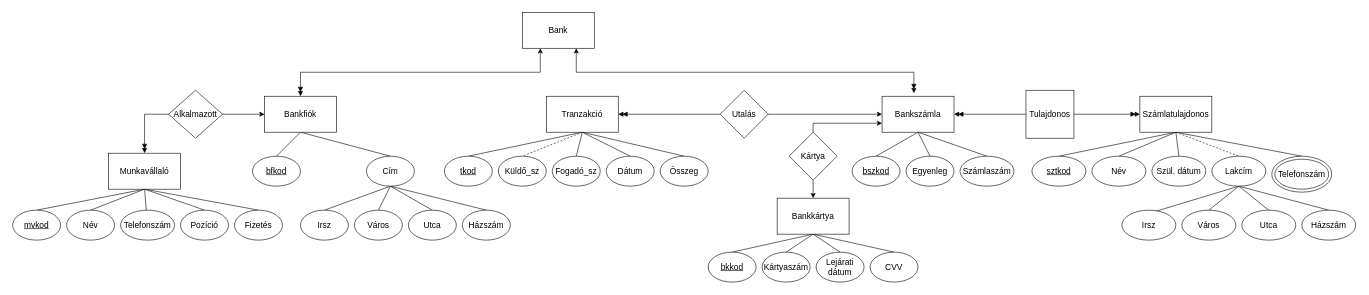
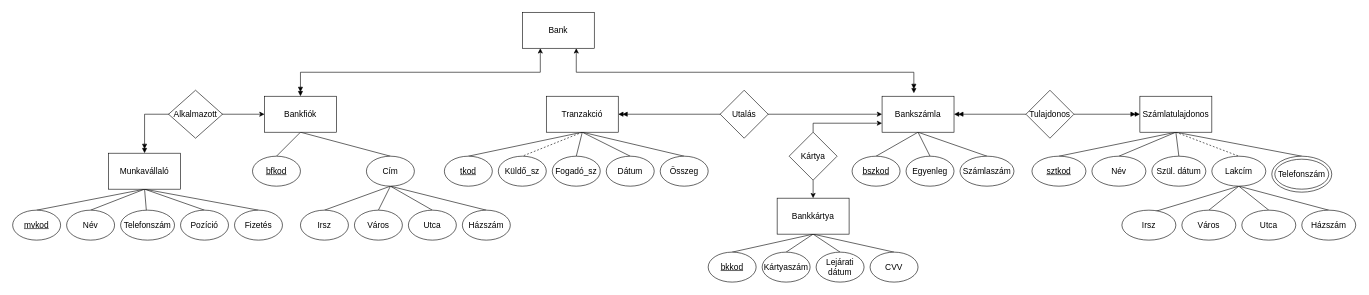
- <mxCell id="80" value="&lt;font style=&quot;font-size: 14px;&quot;&gt;Tulajdonos&lt;/font&gt;" style="whiteSpace=wrap;html=1;rounded=0;" parent="1" vertex="1"><mxGeometry x="1710" y="150" width="80" height="80" as="geometry" /></mxCell>
+ <mxCell id="80" value="&lt;font style=&quot;font-size: 14px;&quot;&gt;Tulajdonos&lt;/font&gt;" style="rhombus;whiteSpace=wrap;html=1;" parent="1" vertex="1"><mxGeometry x="1710" y="150" width="80" height="80" as="geometry" /></mxCell>
